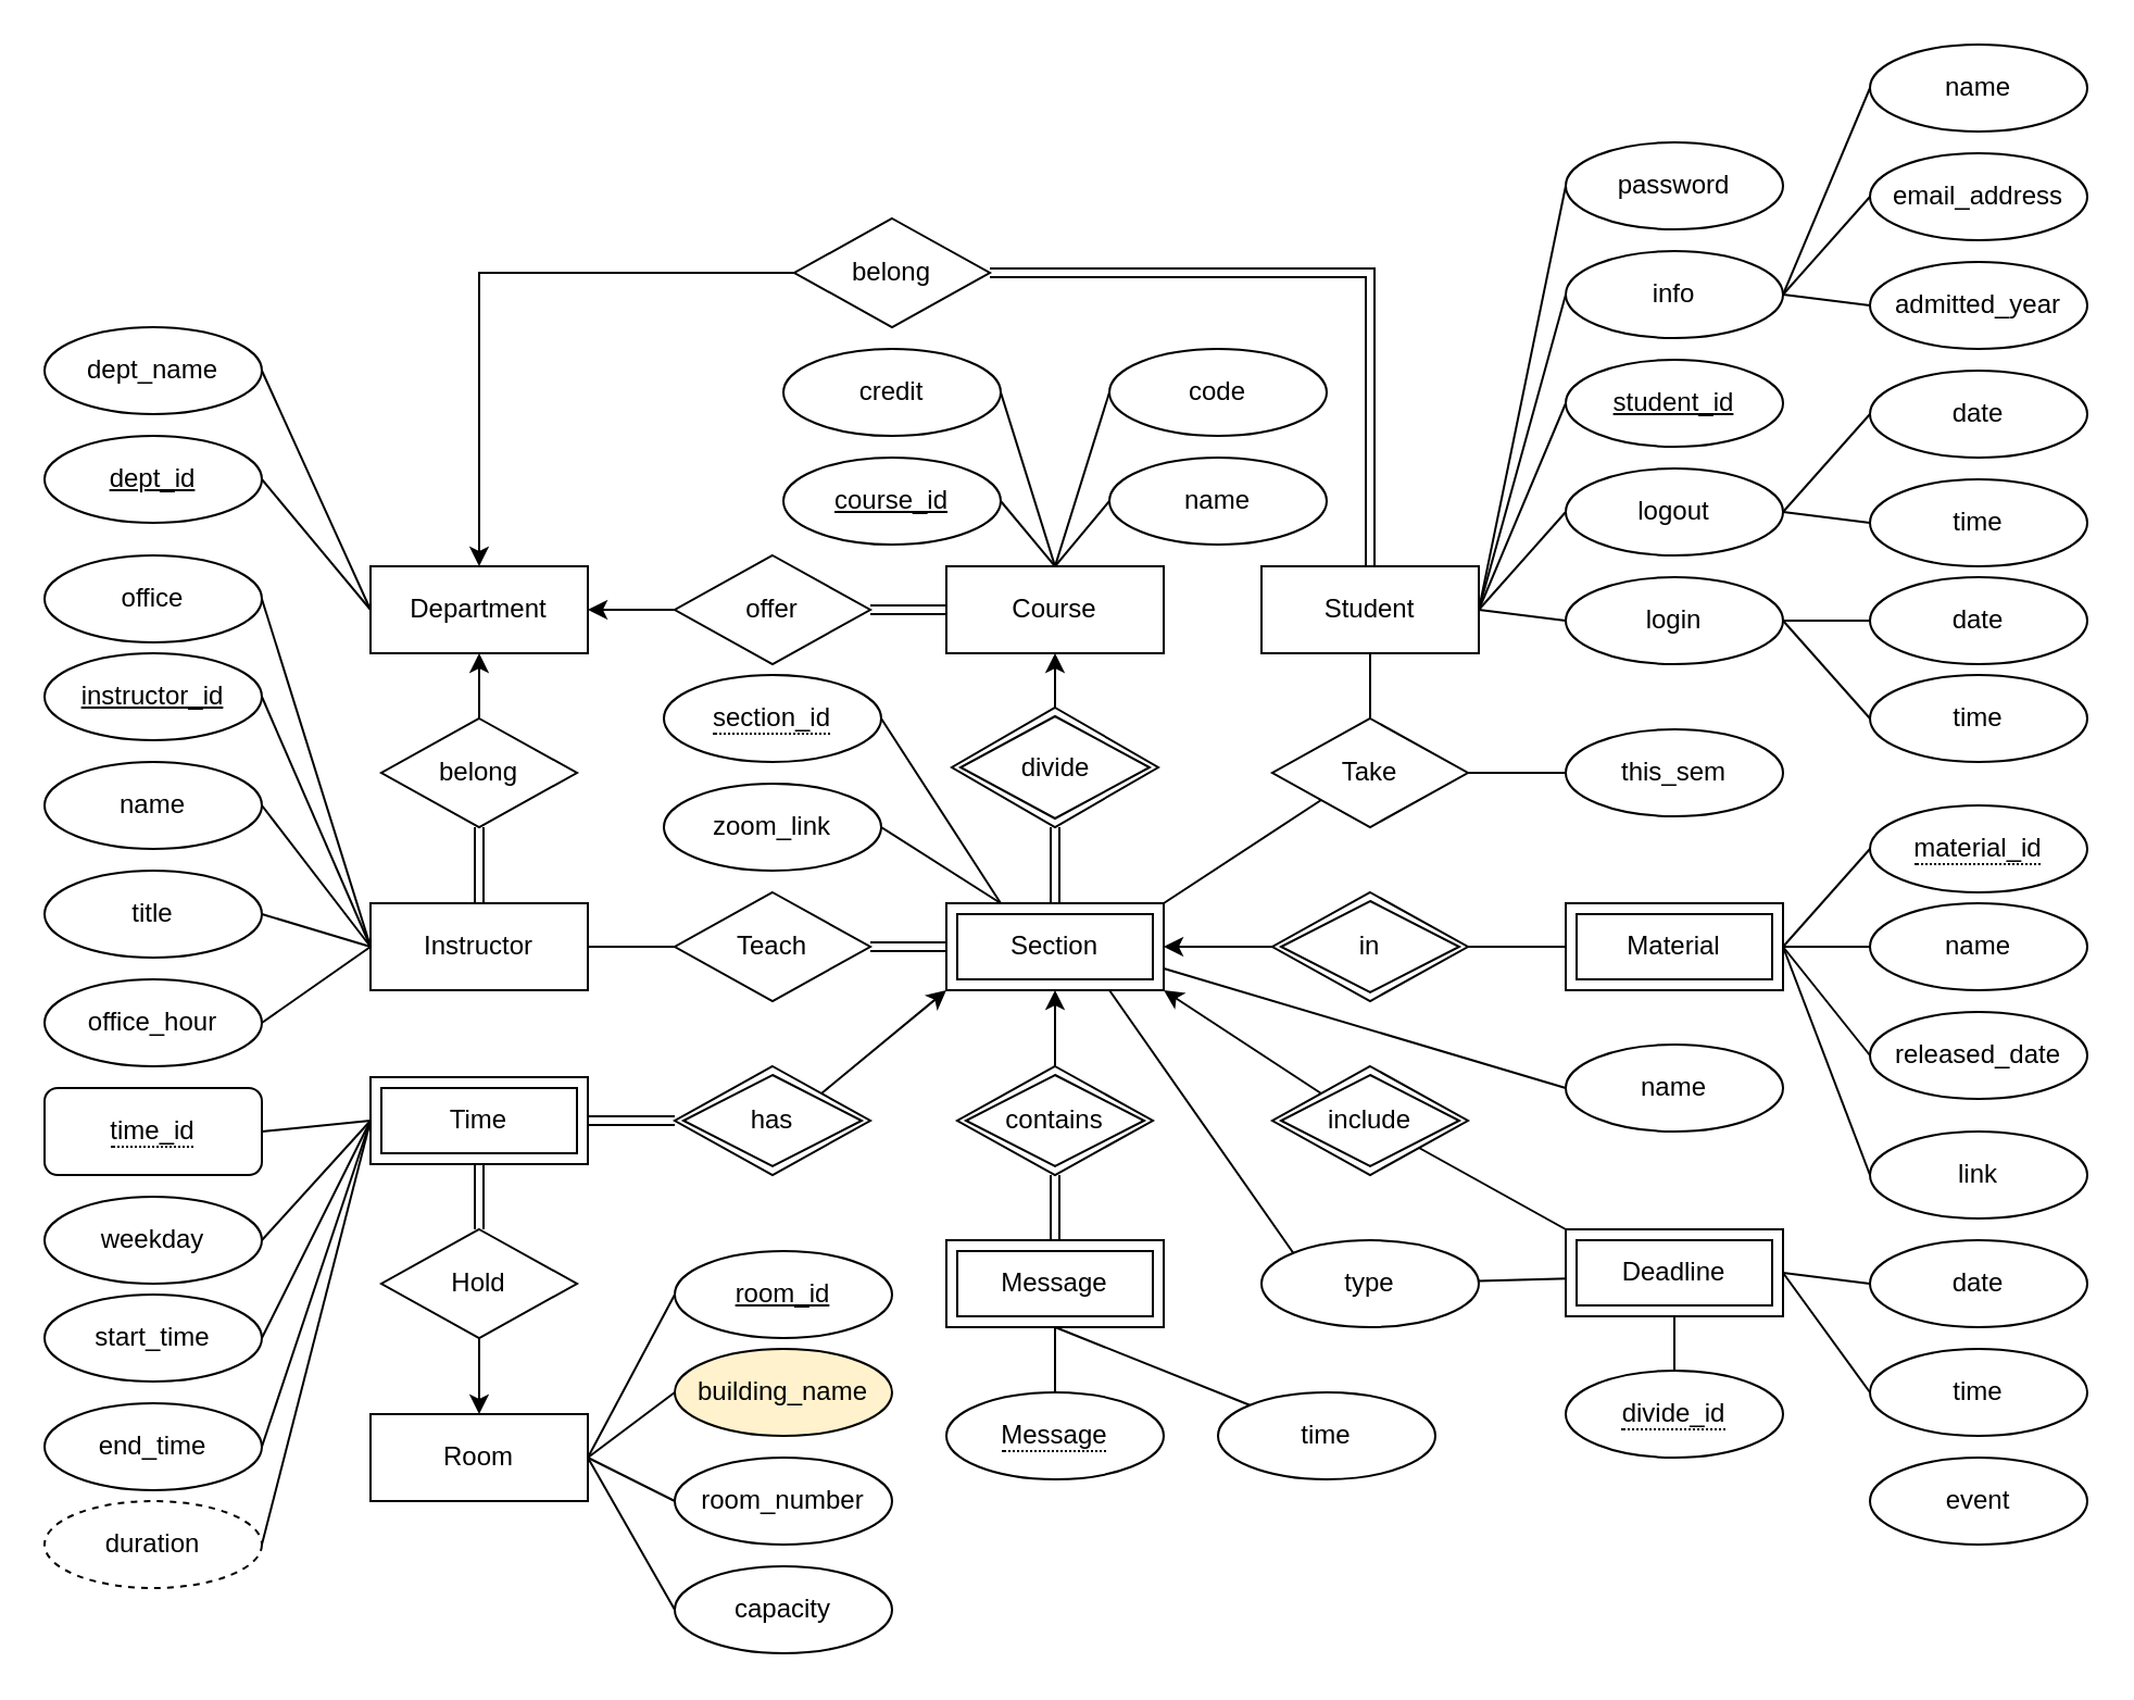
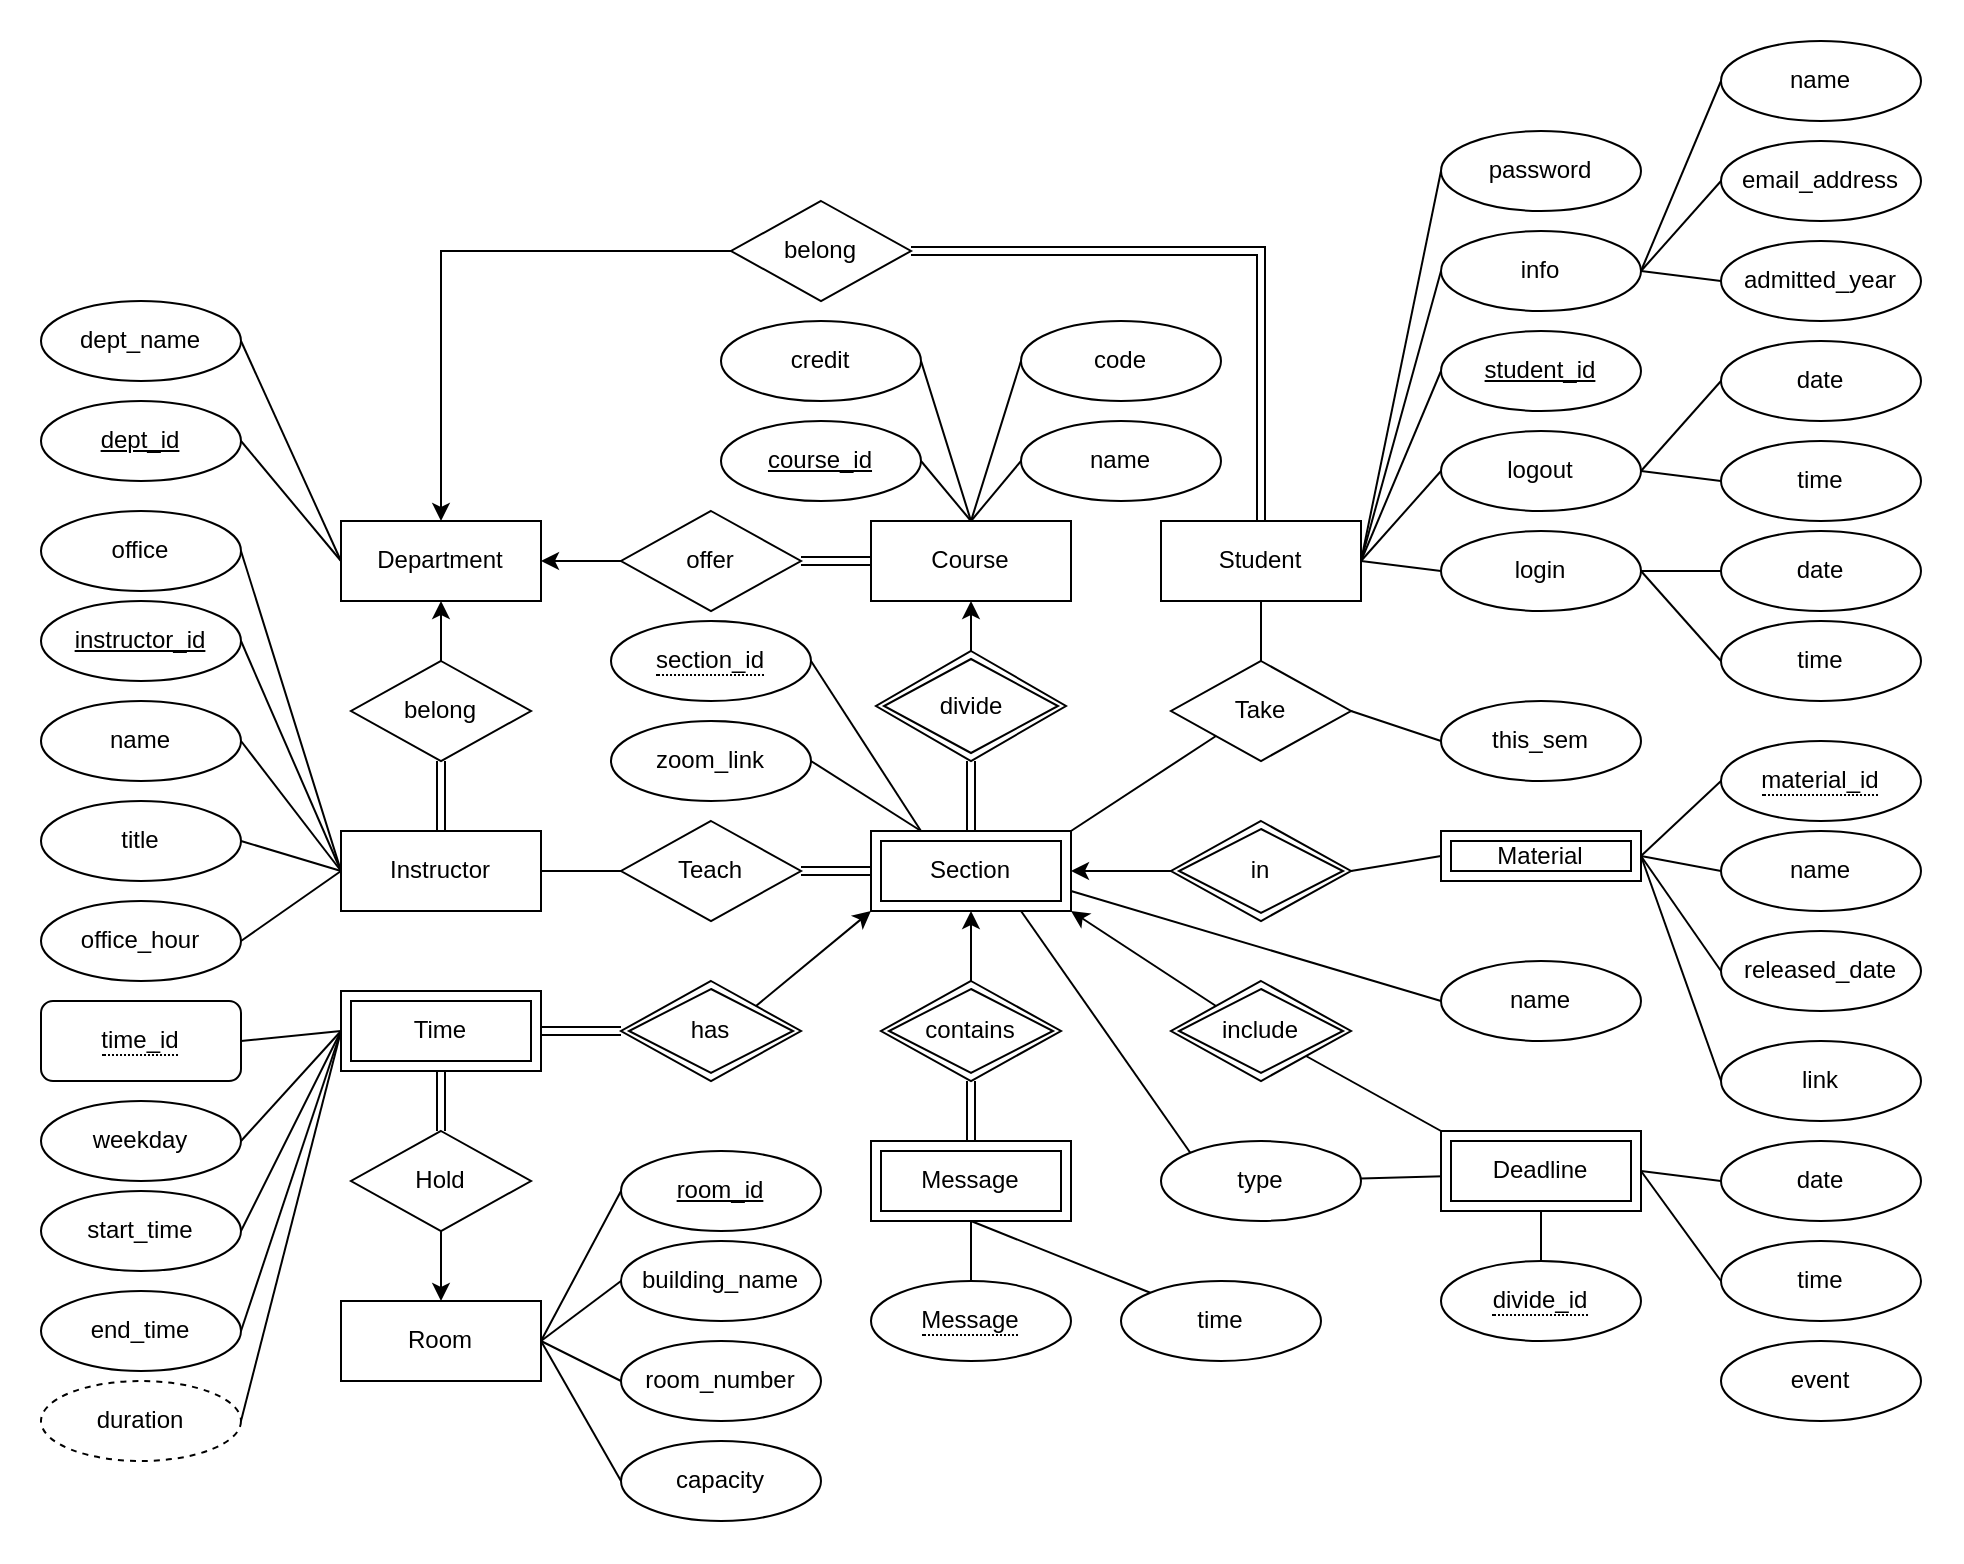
- <mxCell id="113" value="this_sem" style="ellipse;whiteSpace=wrap;html=1;align=center;" parent="1" vertex="1"><mxGeometry x="720" y="335" width="100" height="40" as="geometry" /></mxCell>
+ <mxCell id="113" value="this_sem" style="ellipse;whiteSpace=wrap;html=1;align=center;" parent="1" vertex="1"><mxGeometry x="720" y="350" width="100" height="40" as="geometry" /></mxCell>
- <mxCell id="42" value="Material" style="shape=ext;margin=3;double=1;whiteSpace=wrap;html=1;align=center;" parent="1" vertex="1"><mxGeometry x="720" y="415" width="100" height="40" as="geometry" /></mxCell>
+ <mxCell id="42" value="Material" style="shape=ext;margin=3;double=1;whiteSpace=wrap;html=1;align=center;" parent="1" vertex="1"><mxGeometry x="720" y="415" width="100" height="25" as="geometry" /></mxCell>
- <mxCell id="111" value="building_name" style="ellipse;whiteSpace=wrap;html=1;align=center;fillColor=#fff2cc;" parent="1" vertex="1"><mxGeometry x="310" y="620" width="100" height="40" as="geometry" /></mxCell>
+ <mxCell id="111" value="building_name" style="ellipse;whiteSpace=wrap;html=1;align=center;" parent="1" vertex="1"><mxGeometry x="310" y="620" width="100" height="40" as="geometry" /></mxCell>
